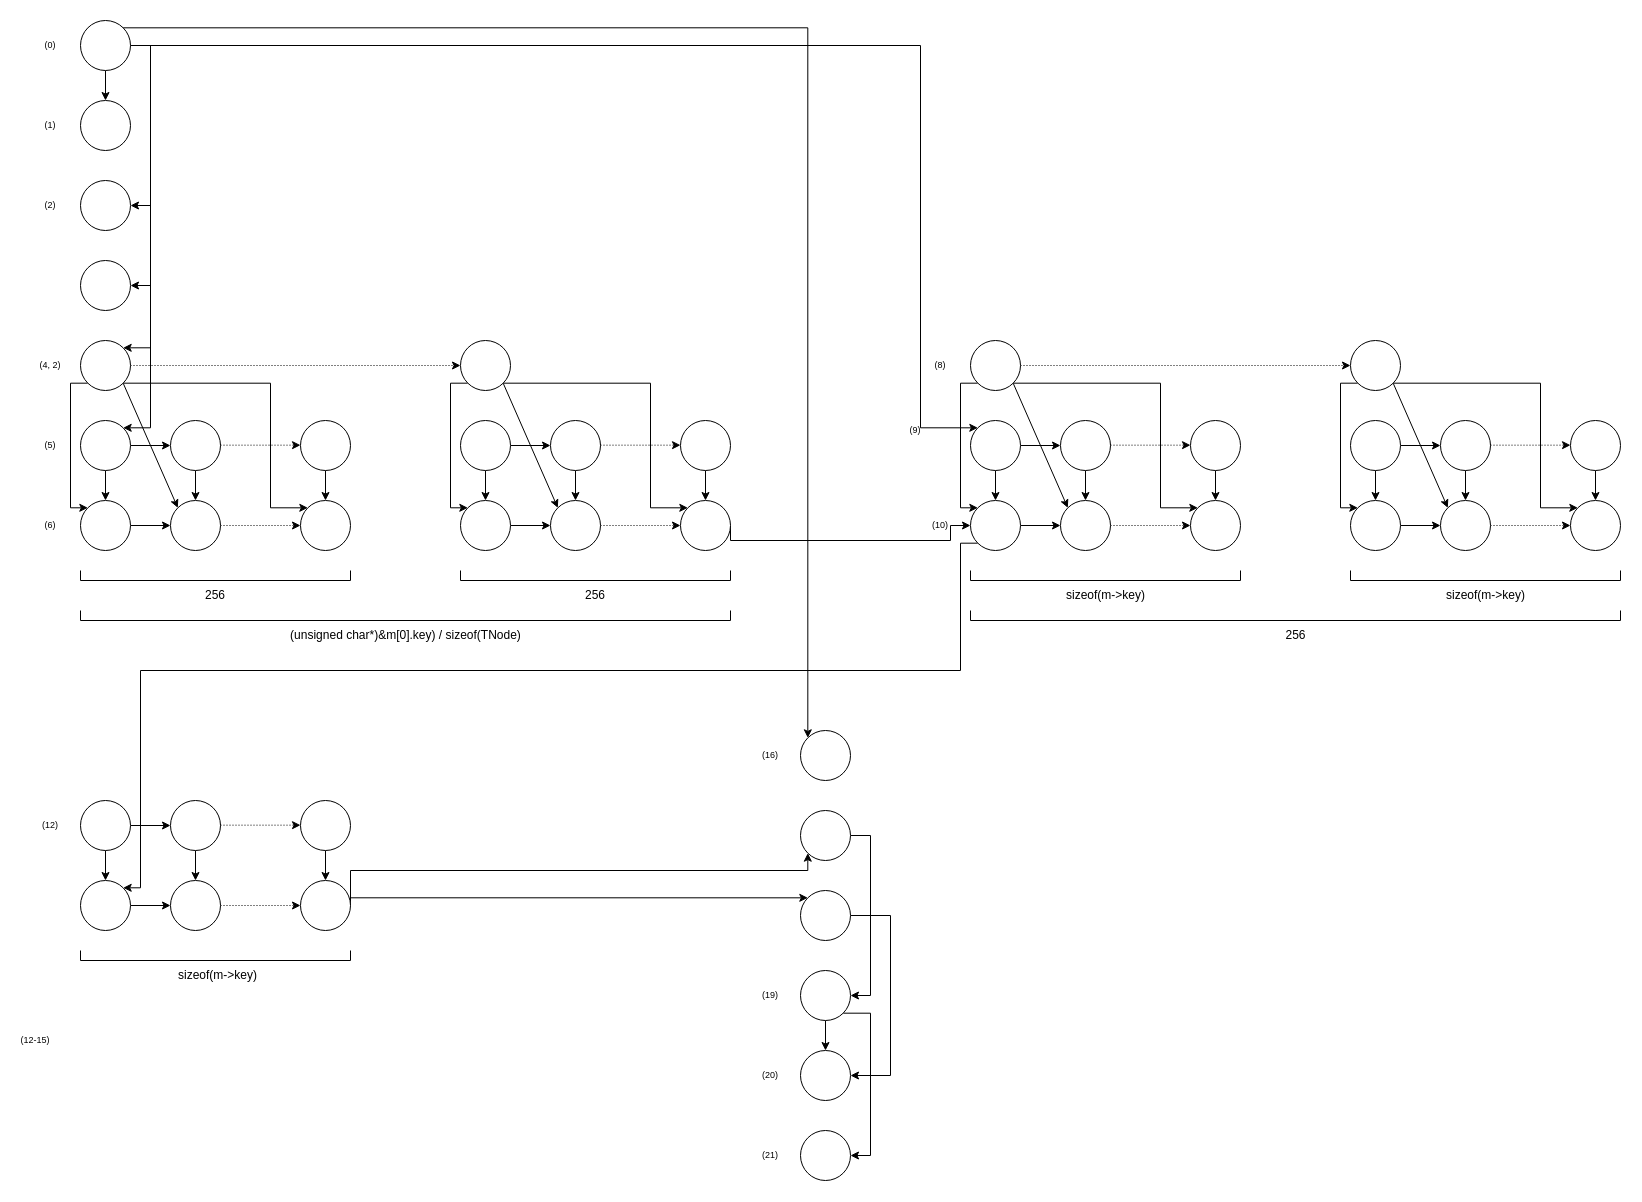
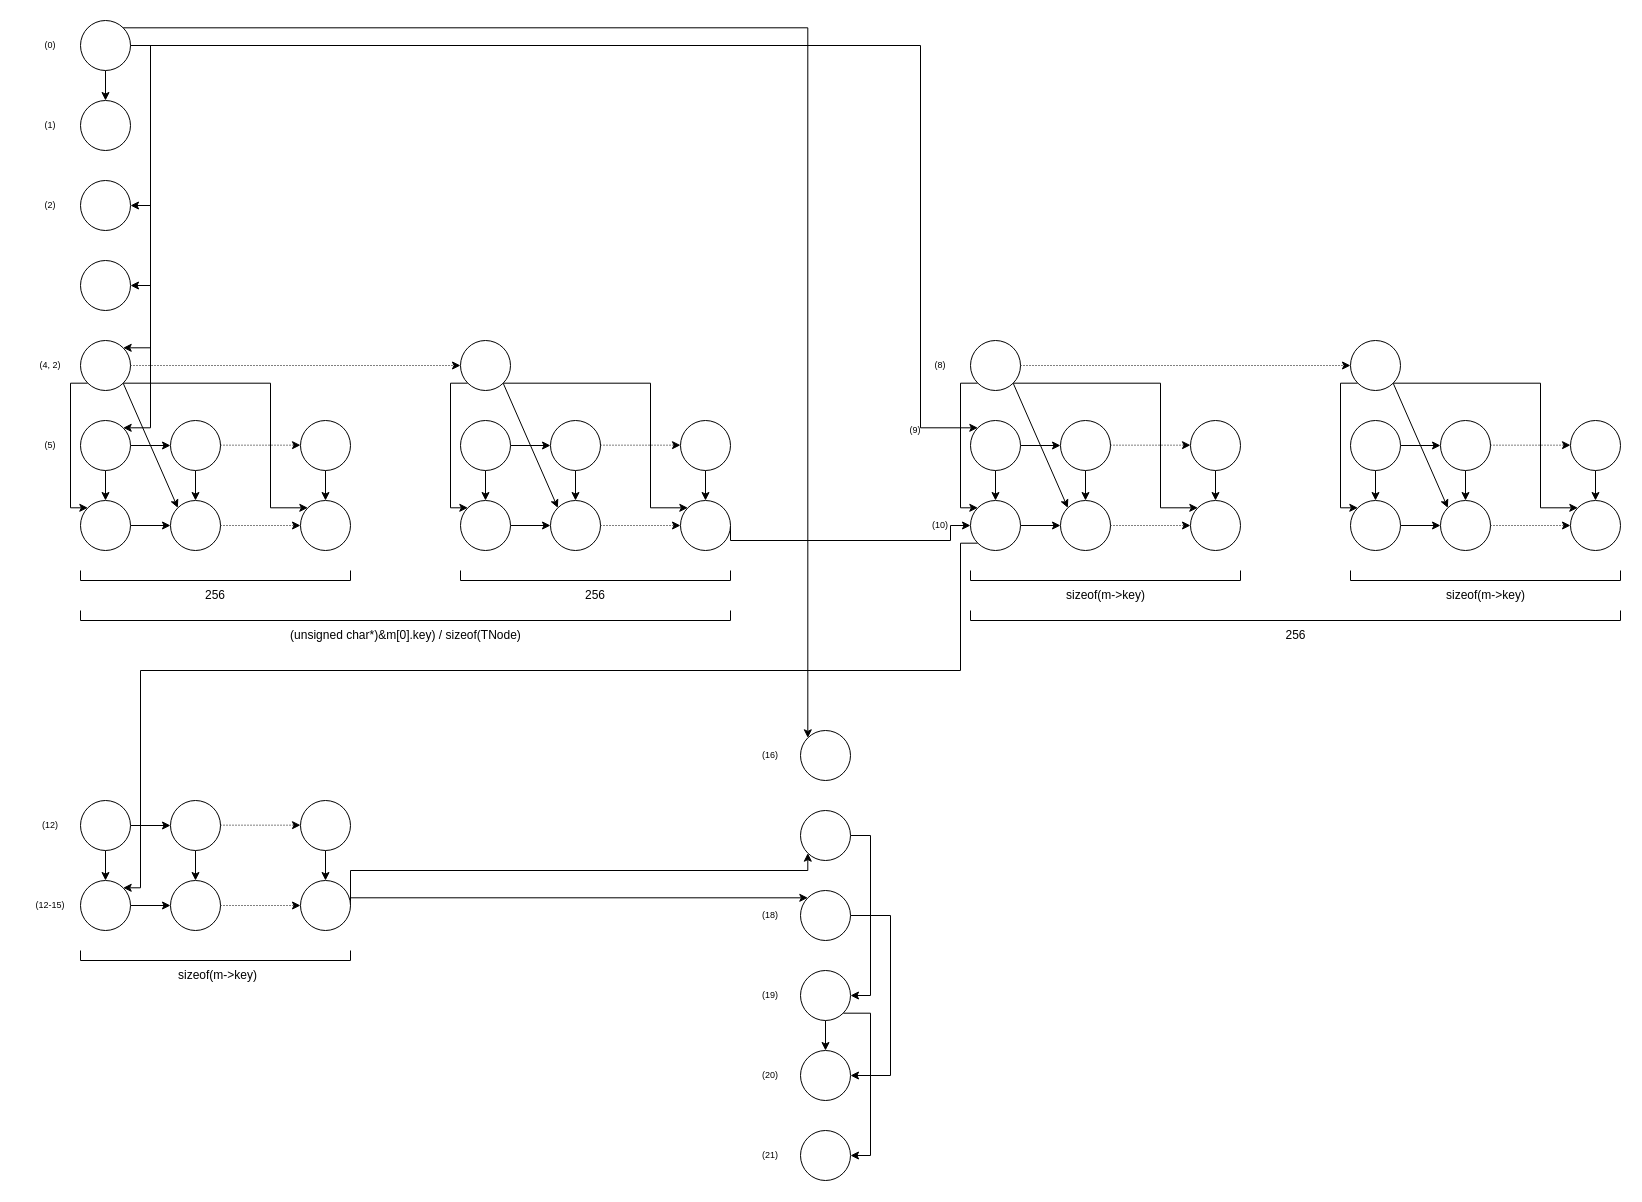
- <mxCell id="19" value="(6)" style="text;html=1;strokeColor=none;fillColor=none;align=center;verticalAlign=middle;whiteSpace=wrap;rounded=0;fontSize=9;" parent="1" vertex="1"><mxGeometry x="20" y="510" width="60" height="30" as="geometry" /></mxCell>
+ <mxCell id="155" value="(18)" style="text;html=1;strokeColor=none;fillColor=none;align=center;verticalAlign=middle;whiteSpace=wrap;rounded=0;fontSize=9;" vertex="1" parent="1"><mxGeometry x="740" y="900" width="60" height="30" as="geometry" /></mxCell>
- <mxCell id="130" value="(12-15)" style="text;html=1;strokeColor=none;fillColor=none;align=center;verticalAlign=middle;whiteSpace=wrap;rounded=0;fontSize=9;" vertex="1" parent="1"><mxGeometry x="5" y="1025" width="60" height="30" as="geometry" /></mxCell>
+ <mxCell id="130" value="(12-15)" style="text;html=1;strokeColor=none;fillColor=none;align=center;verticalAlign=middle;whiteSpace=wrap;rounded=0;fontSize=9;" vertex="1" parent="1"><mxGeometry x="20" y="890" width="60" height="30" as="geometry" /></mxCell>
